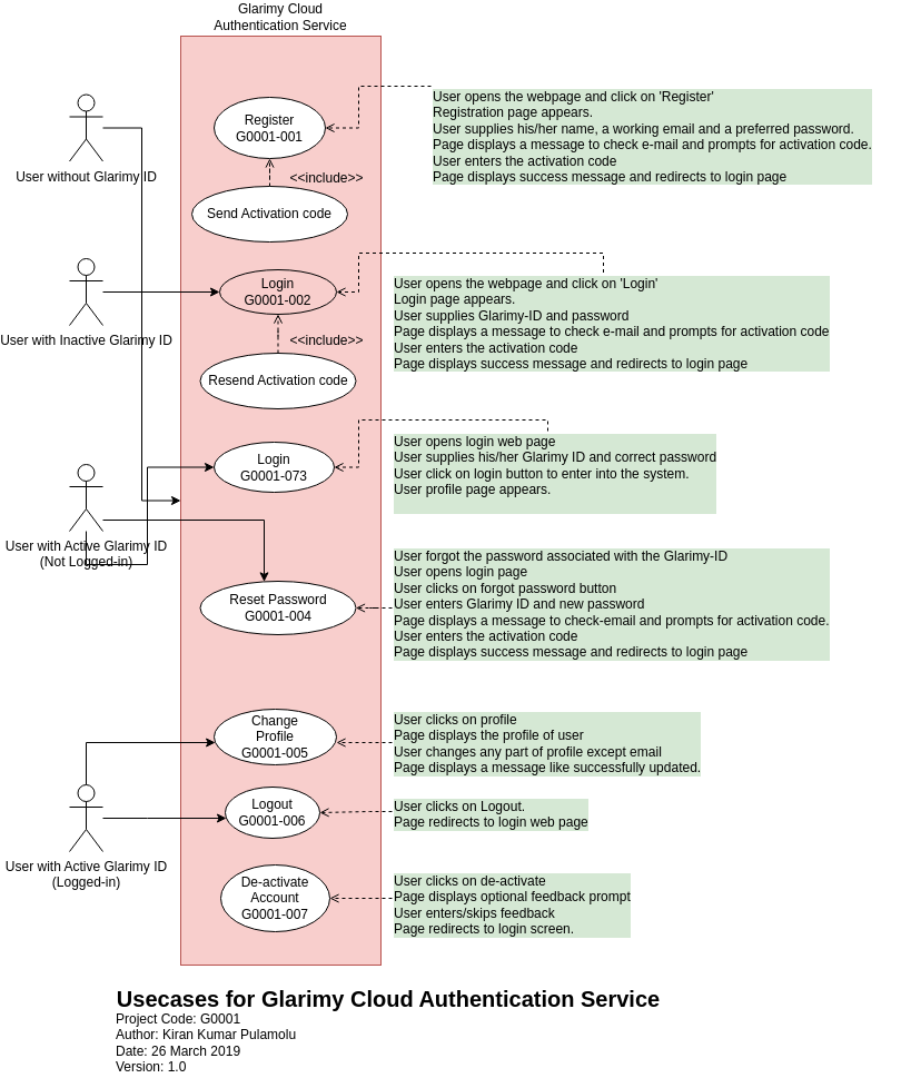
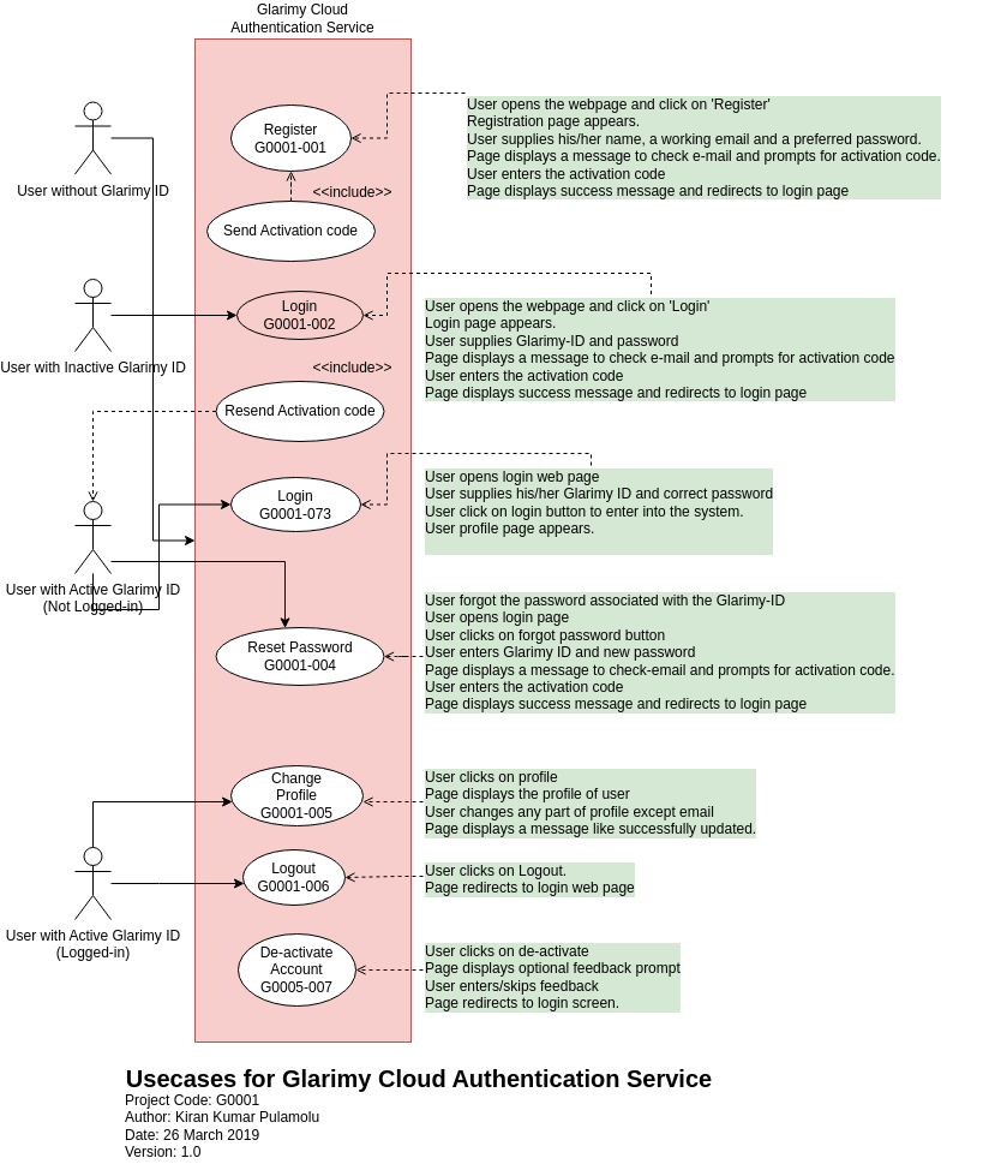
- <mxCell id="22" style="edgeStyle=orthogonalEdgeStyle;rounded=0;orthogonalLoop=1;jettySize=auto;html=1;endArrow=open;endFill=0;fontSize=12;dashed=1;" parent="1" source="23" target="6" edge="1"><mxGeometry relative="1" as="geometry" /></mxCell>
+ <mxCell id="22" style="edgeStyle=orthogonalEdgeStyle;rounded=0;orthogonalLoop=1;jettySize=auto;html=1;endArrow=open;endFill=0;fontSize=12;dashed=1;" parent="1" source="23" target="11" edge="1"><mxGeometry relative="1" as="geometry" /></mxCell>
- <mxCell id="15" value="&lt;div&gt;De-activate Account&lt;/div&gt;&lt;div&gt;G0001-007&lt;br&gt;&lt;/div&gt;" style="ellipse;whiteSpace=wrap;html=1;" parent="1" vertex="1"><mxGeometry x="156" y="765" width="98" height="60" as="geometry" /></mxCell>
+ <mxCell id="15" value="&lt;div&gt;De-activate Account&lt;/div&gt;&lt;div&gt;G0005-007&lt;br&gt;&lt;/div&gt;" style="ellipse;whiteSpace=wrap;html=1;" parent="1" vertex="1"><mxGeometry x="156" y="765" width="98" height="60" as="geometry" /></mxCell>
